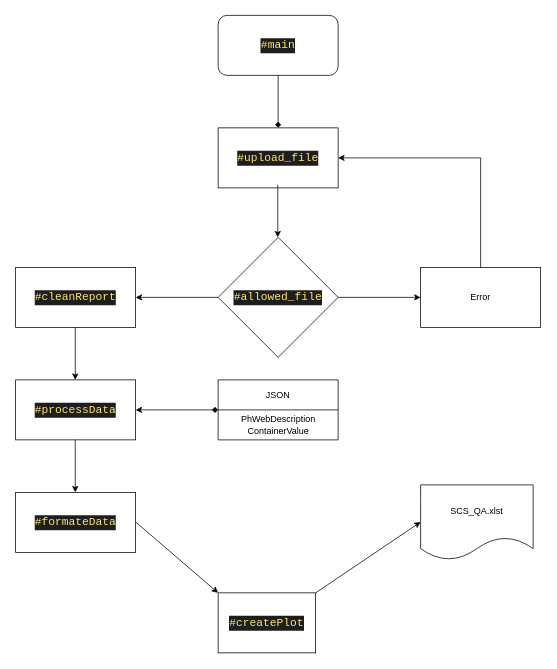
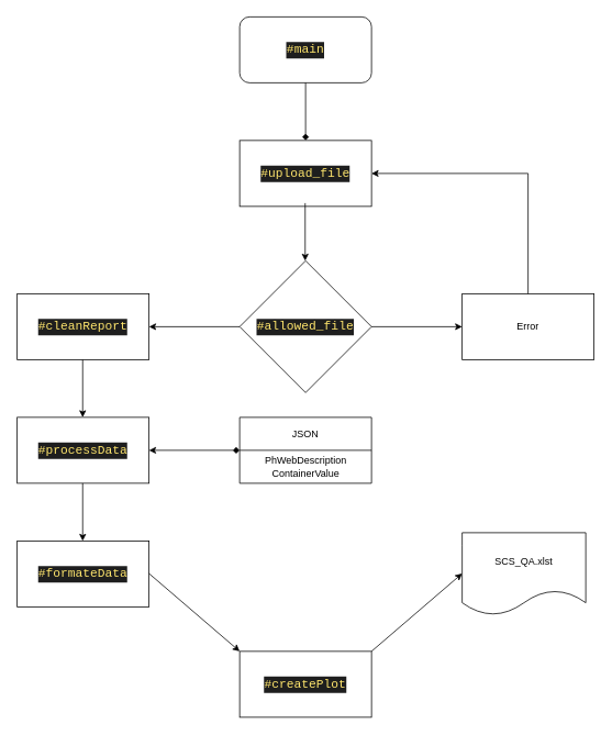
- <mxCell id="17" value="&lt;div style=&quot;background-color: rgb(30, 30, 30); font-family: Consolas, &amp;quot;Courier New&amp;quot;, monospace; font-size: 15px; line-height: 20px;&quot;&gt;&lt;div style=&quot;line-height: 20px;&quot;&gt;&lt;font color=&quot;#ffe66d&quot;&gt;#createPlot&lt;/font&gt;&lt;/div&gt;&lt;/div&gt;" style="rounded=0;whiteSpace=wrap;html=1;strokeColor=default;fontFamily=Helvetica;fontSize=12;fontColor=default;fillColor=default;" parent="1" vertex="1"><mxGeometry x="290" y="790" width="130" height="80" as="geometry" /></mxCell>
+ <mxCell id="17" value="&lt;div style=&quot;background-color: rgb(30, 30, 30); font-family: Consolas, &amp;quot;Courier New&amp;quot;, monospace; font-size: 15px; line-height: 20px;&quot;&gt;&lt;div style=&quot;line-height: 20px;&quot;&gt;&lt;font color=&quot;#ffe66d&quot;&gt;#createPlot&lt;/font&gt;&lt;/div&gt;&lt;/div&gt;" style="rounded=0;whiteSpace=wrap;html=1;strokeColor=default;fontFamily=Helvetica;fontSize=12;fontColor=default;fillColor=default;" parent="1" vertex="1"><mxGeometry x="290" y="790" width="160" height="80" as="geometry" /></mxCell>
